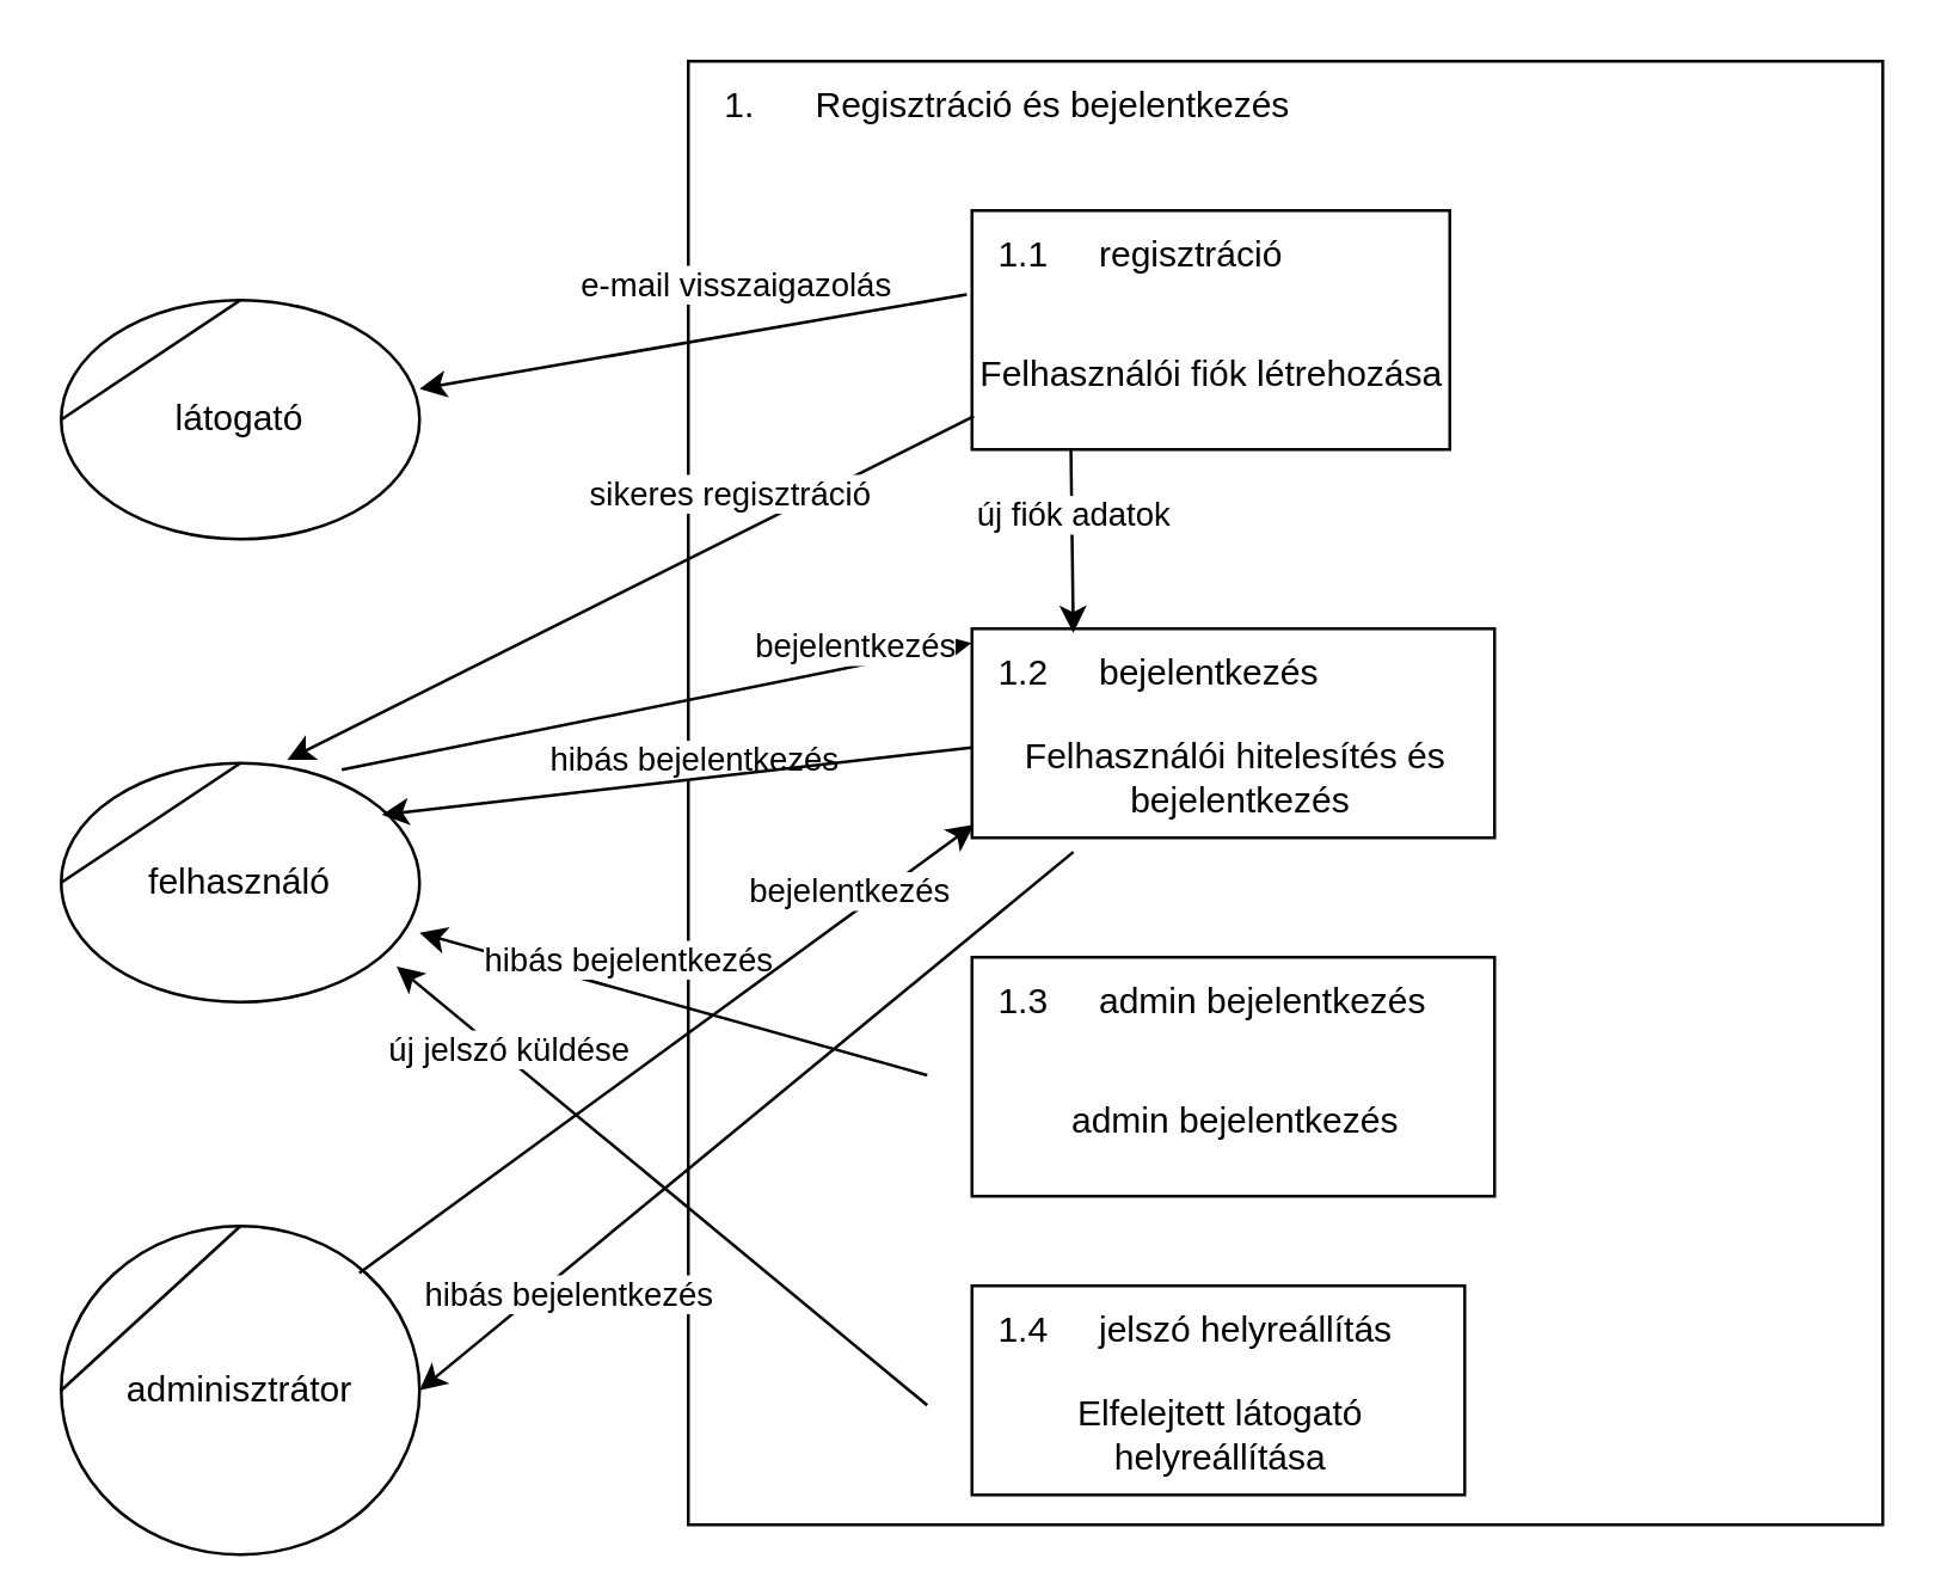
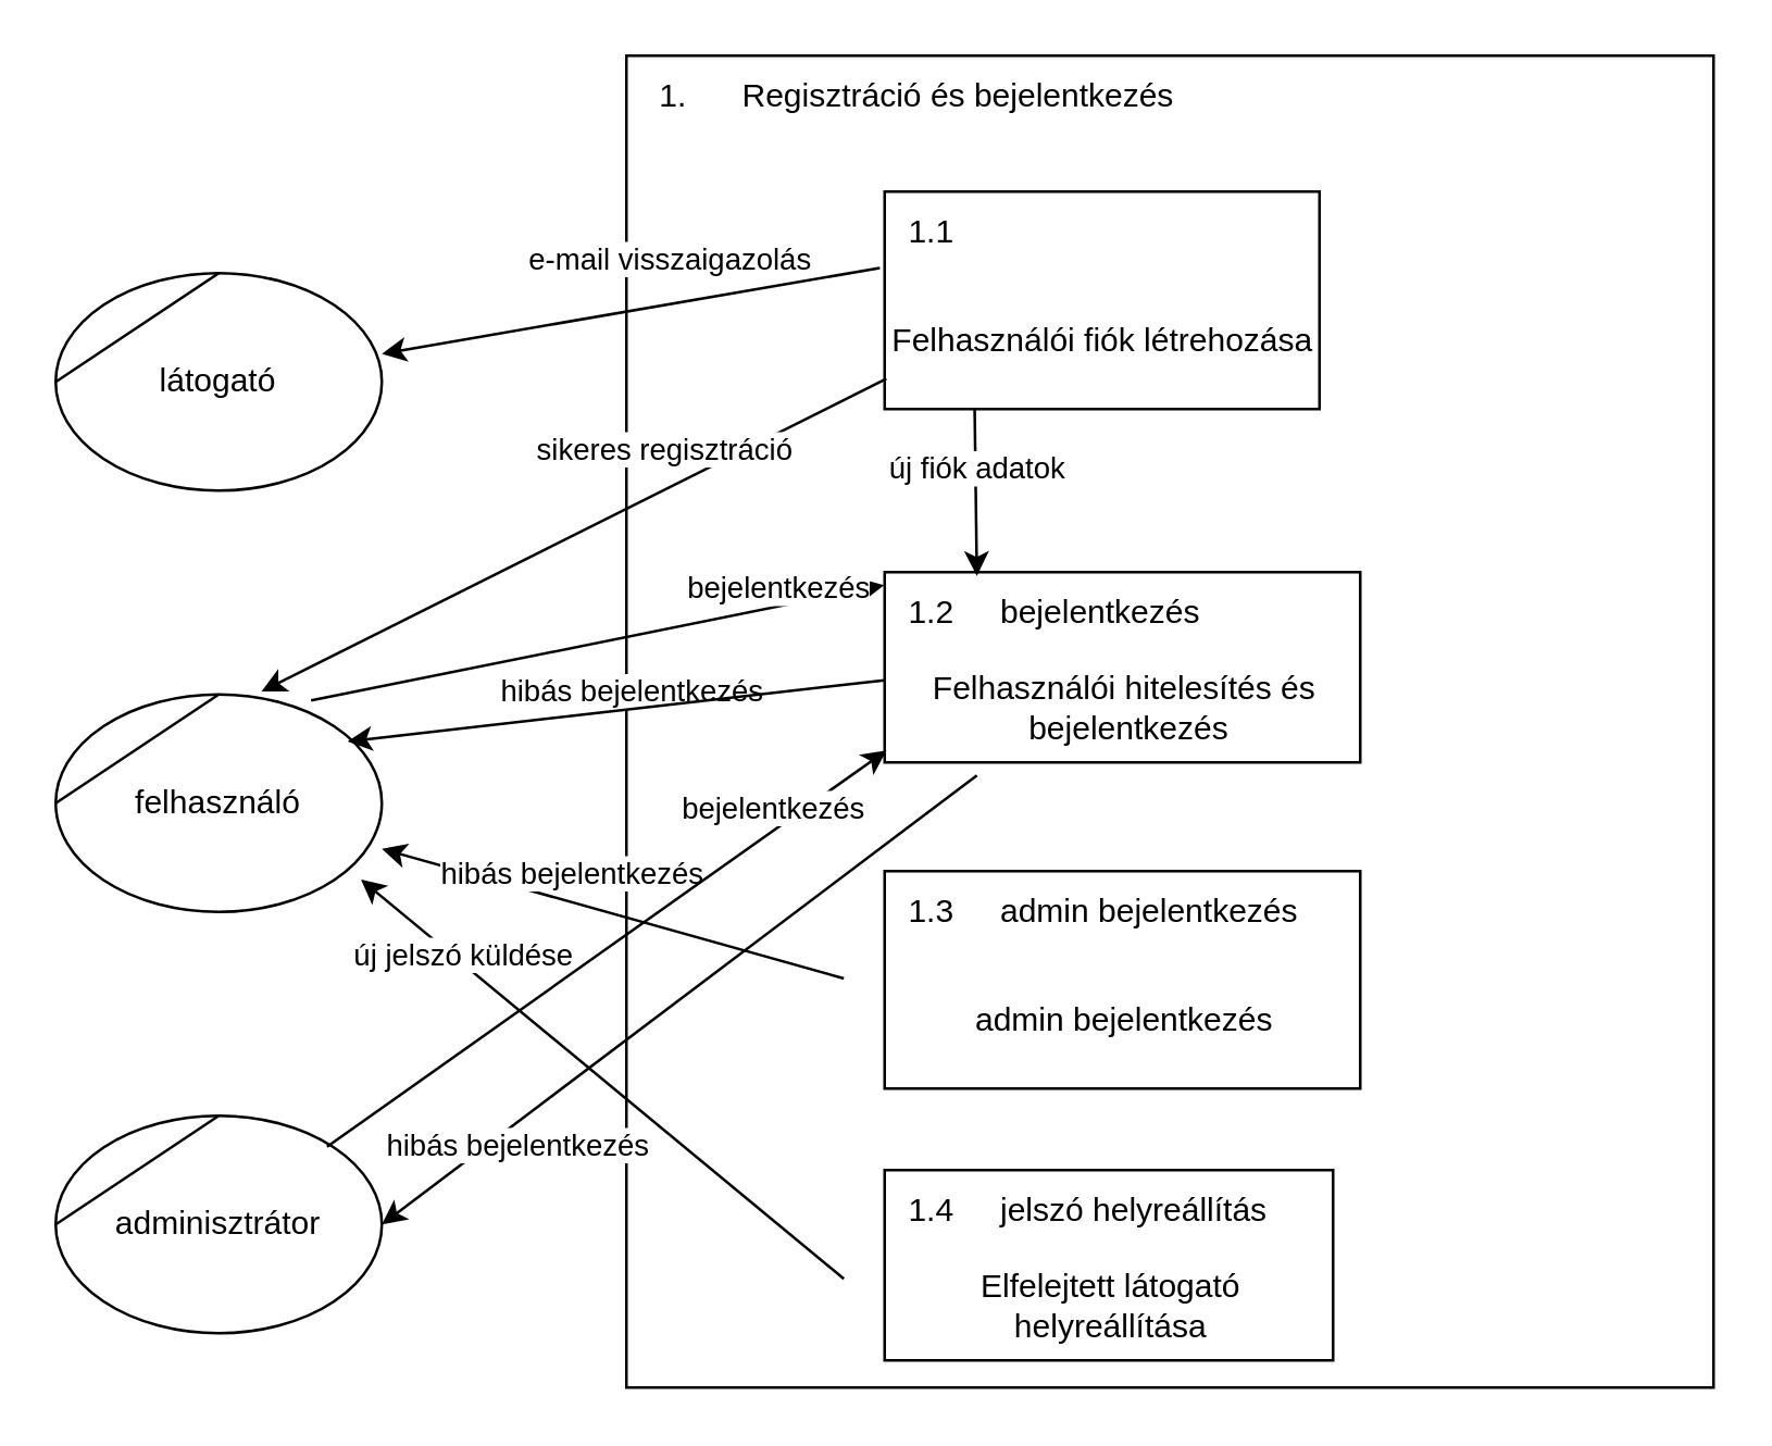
- <mxCell id="13" value="regisztráció" style="text;html=1;strokeColor=none;fillColor=none;align=left;verticalAlign=middle;whiteSpace=wrap;rounded=0;movable=0;resizable=0;connectable=0;allowArrows=0;rotatable=0;cloneable=0;deletable=0;spacingLeft=6;autosize=1;resizeWidth=0;" parent="11" vertex="1"><mxGeometry x="35" width="90" height="30" as="geometry" /></mxCell>
- <mxCell id="26" value="adminisztrátor" style="shape=stencil(tZRtjoMgEIZPw98GJR6gYXfvQe10nZQCAbYft99RNKlW7GajiTGZeeXhnZGBCRka5YCVvGHig5VlwTm9Kb5NYhUc1DElr8qjOmhISojenuGGx9gz0DTgMbaq+GR8T9+0j5C1NYYgaE0YKU86wRQaWsvvCdZv/xhFjvgXiOB7kynLyq+/Y3fVNuBiI79j7OB+db/rgceOi61+3Grg4v9YISmTO9xCHlR9/vb2xxxnzYDW6AK8OfLTeZzO66ynzM5CnqyHBUsn1DqN9UITnWoH/kUY5Iu9PtVUzRY1jx4IGk22K9UioSs+44+uvFxl3bKX1nTZdE12iV8=);whiteSpace=wrap;html=1;" parent="1" vertex="1"><mxGeometry x="20" y="410" width="120" height="110" as="geometry" /></mxCell>
+ <mxCell id="26" value="adminisztrátor" style="shape=stencil(tZRtjoMgEIZPw98GJR6gYXfvQe10nZQCAbYft99RNKlW7GajiTGZeeXhnZGBCRka5YCVvGHig5VlwTm9Kb5NYhUc1DElr8qjOmhISojenuGGx9gz0DTgMbaq+GR8T9+0j5C1NYYgaE0YKU86wRQaWsvvCdZv/xhFjvgXiOB7kynLyq+/Y3fVNuBiI79j7OB+db/rgceOi61+3Grg4v9YISmTO9xCHlR9/vb2xxxnzYDW6AK8OfLTeZzO66ynzM5CnqyHBUsn1DqN9UITnWoH/kUY5Iu9PtVUzRY1jx4IGk22K9UioSs+44+uvFxl3bKX1nTZdE12iV8=);whiteSpace=wrap;html=1;" parent="1" vertex="1"><mxGeometry x="20" y="410" width="120" height="80" as="geometry" /></mxCell>
